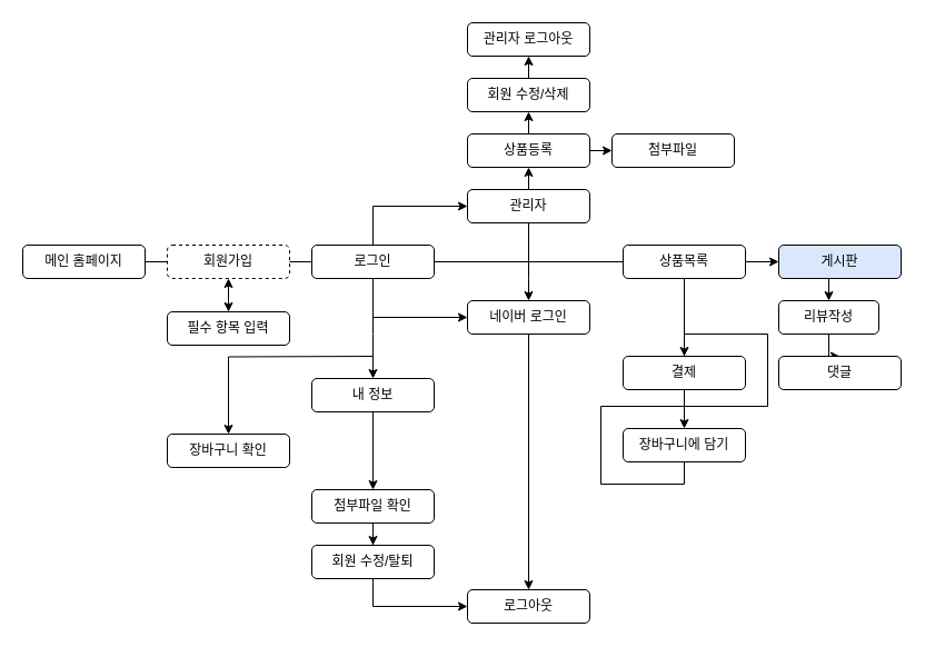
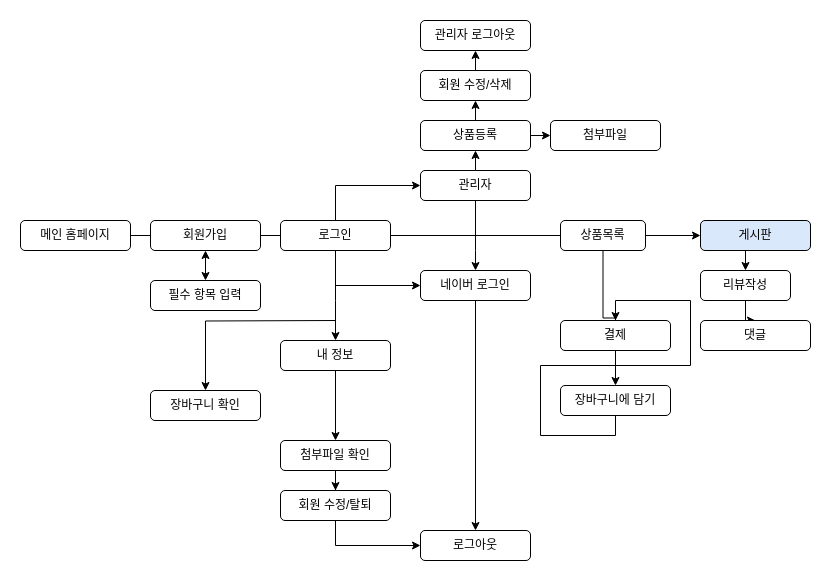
- <mxCell id="35" value="회원가입" style="rounded=1;whiteSpace=wrap;html=1;dashed=1;" parent="1" vertex="1"><mxGeometry x="150" y="220" width="110" height="30" as="geometry" /></mxCell>
+ <mxCell id="35" value="회원가입" style="rounded=1;whiteSpace=wrap;html=1;" parent="1" vertex="1"><mxGeometry x="150" y="220" width="110" height="30" as="geometry" /></mxCell>
- <mxCell id="23" value="상품목록" style="rounded=1;whiteSpace=wrap;html=1;" parent="1" vertex="1"><mxGeometry x="560" y="220" width="110" height="30" as="geometry" /></mxCell>
+ <mxCell id="23" value="상품목록" style="rounded=1;whiteSpace=wrap;html=1;" parent="1" vertex="1"><mxGeometry x="560" y="220" width="85" height="30" as="geometry" /></mxCell>
